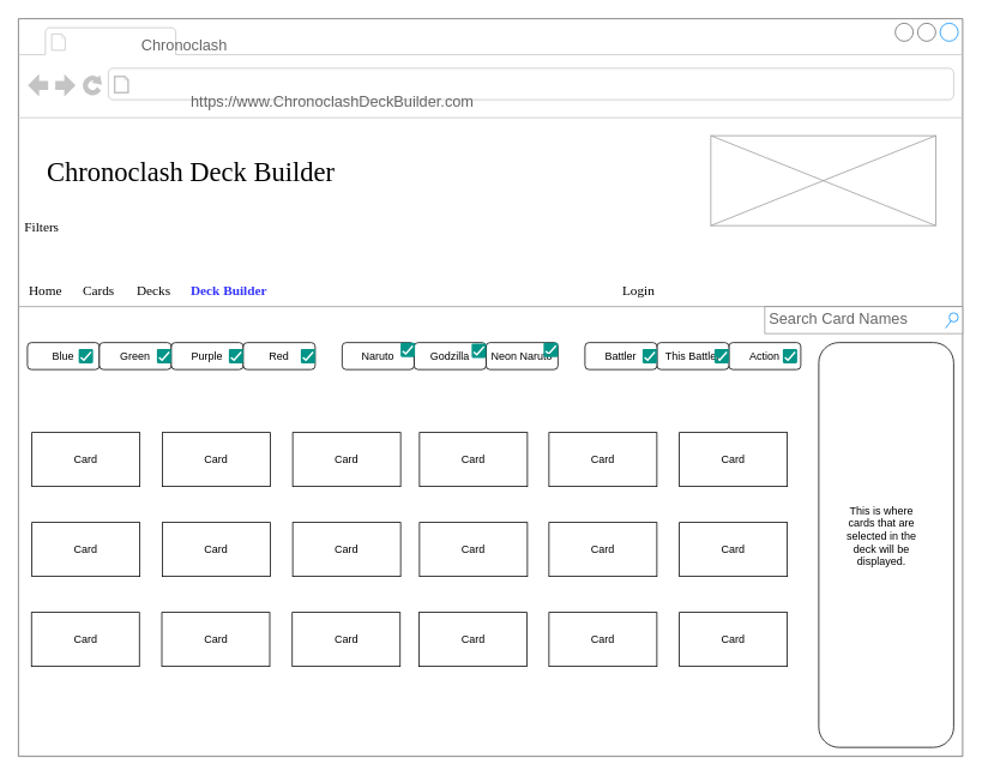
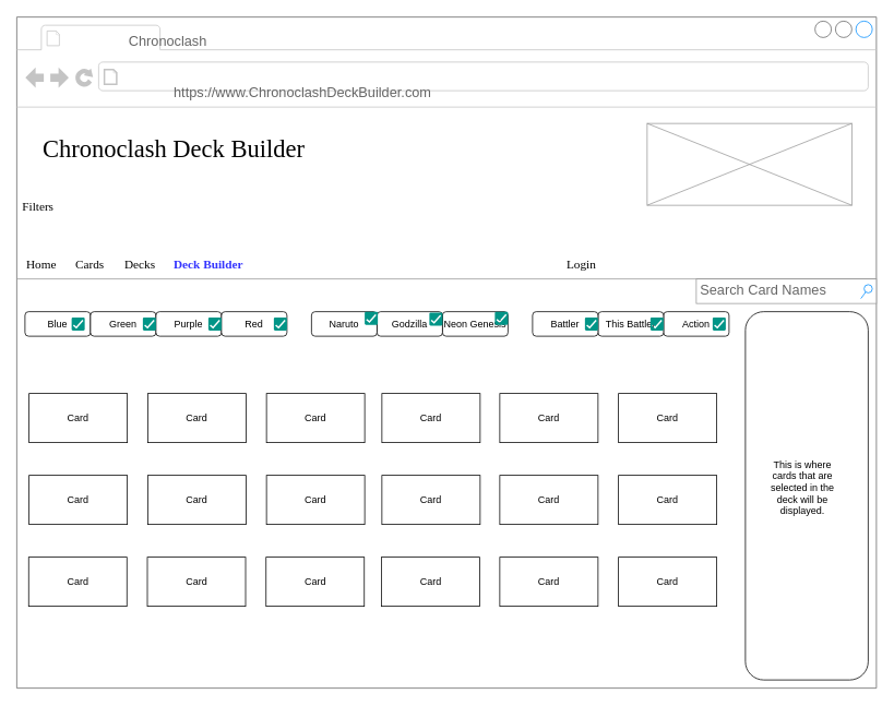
- <mxCell id="6" value="Chronoclash Deck Builder" style="text;html=1;points=[];align=left;verticalAlign=top;spacingTop=-4;fontSize=30;fontFamily=Verdana" parent="3" vertex="1"><mxGeometry x="30" y="150" width="390" height="50" as="geometry" /></mxCell>
+ <mxCell id="6" value="Chronoclash Deck Builder" style="text;html=1;points=[];align=left;verticalAlign=top;spacingTop=-4;fontSize=30;fontFamily=Verdana" parent="3" vertex="1"><mxGeometry x="30" y="140" width="390" height="50" as="geometry" /></mxCell>
- <mxCell id="24" value="Neon Naruto" style="rounded=1;whiteSpace=wrap;html=1;" parent="3" vertex="1"><mxGeometry x="520" y="360" width="80" height="30" as="geometry" /></mxCell>
+ <mxCell id="24" value="Neon Genesis" style="rounded=1;whiteSpace=wrap;html=1;" parent="3" vertex="1"><mxGeometry x="520" y="360" width="80" height="30" as="geometry" /></mxCell>
